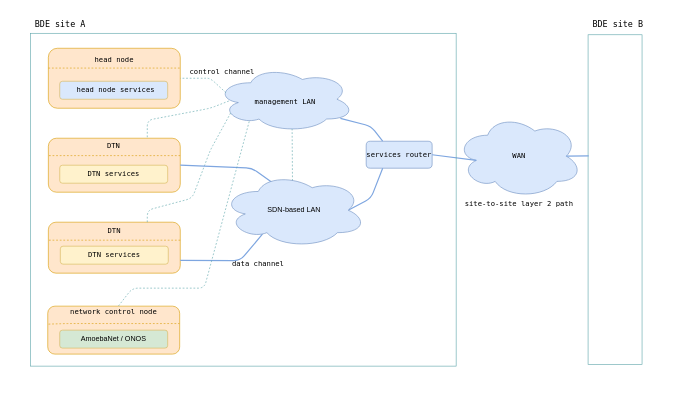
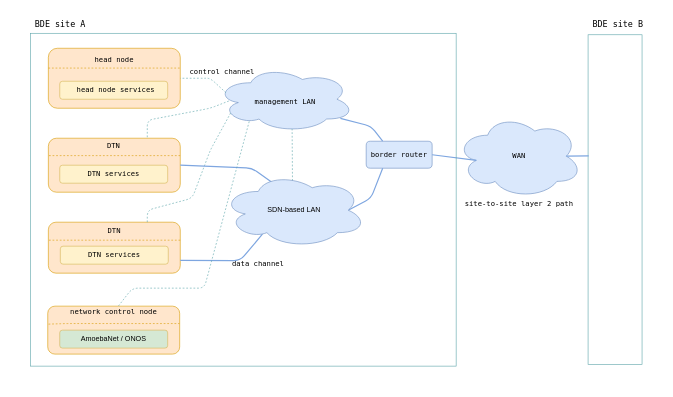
- <mxCell id="6" value="&lt;pre&gt;&amp;nbsp;head node services&lt;/pre&gt;" style="rounded=1;whiteSpace=wrap;html=1;fillColor=#dae8fc;strokeColor=#d6b656;" parent="1" vertex="1"><mxGeometry x="99" y="135" width="180" height="30" as="geometry" /></mxCell>
+ <mxCell id="6" value="&lt;pre&gt;&amp;nbsp;head node services&lt;/pre&gt;" style="rounded=1;whiteSpace=wrap;html=1;fillColor=#fff2cc;strokeColor=#d6b656;" parent="1" vertex="1"><mxGeometry x="99" y="135" width="180" height="30" as="geometry" /></mxCell>
- <mxCell id="8" value="&lt;pre&gt;services router&lt;/pre&gt;" style="rounded=1;whiteSpace=wrap;html=1;glass=0;comic=0;fillColor=#dae8fc;strokeColor=#6c8ebf;" parent="1" vertex="1"><mxGeometry x="610" y="235" width="110" height="45" as="geometry" /></mxCell>
+ <mxCell id="8" value="&lt;pre&gt;border router&lt;/pre&gt;" style="rounded=1;whiteSpace=wrap;html=1;glass=0;comic=0;fillColor=#dae8fc;strokeColor=#6c8ebf;" parent="1" vertex="1"><mxGeometry x="610" y="235" width="110" height="45" as="geometry" /></mxCell>
